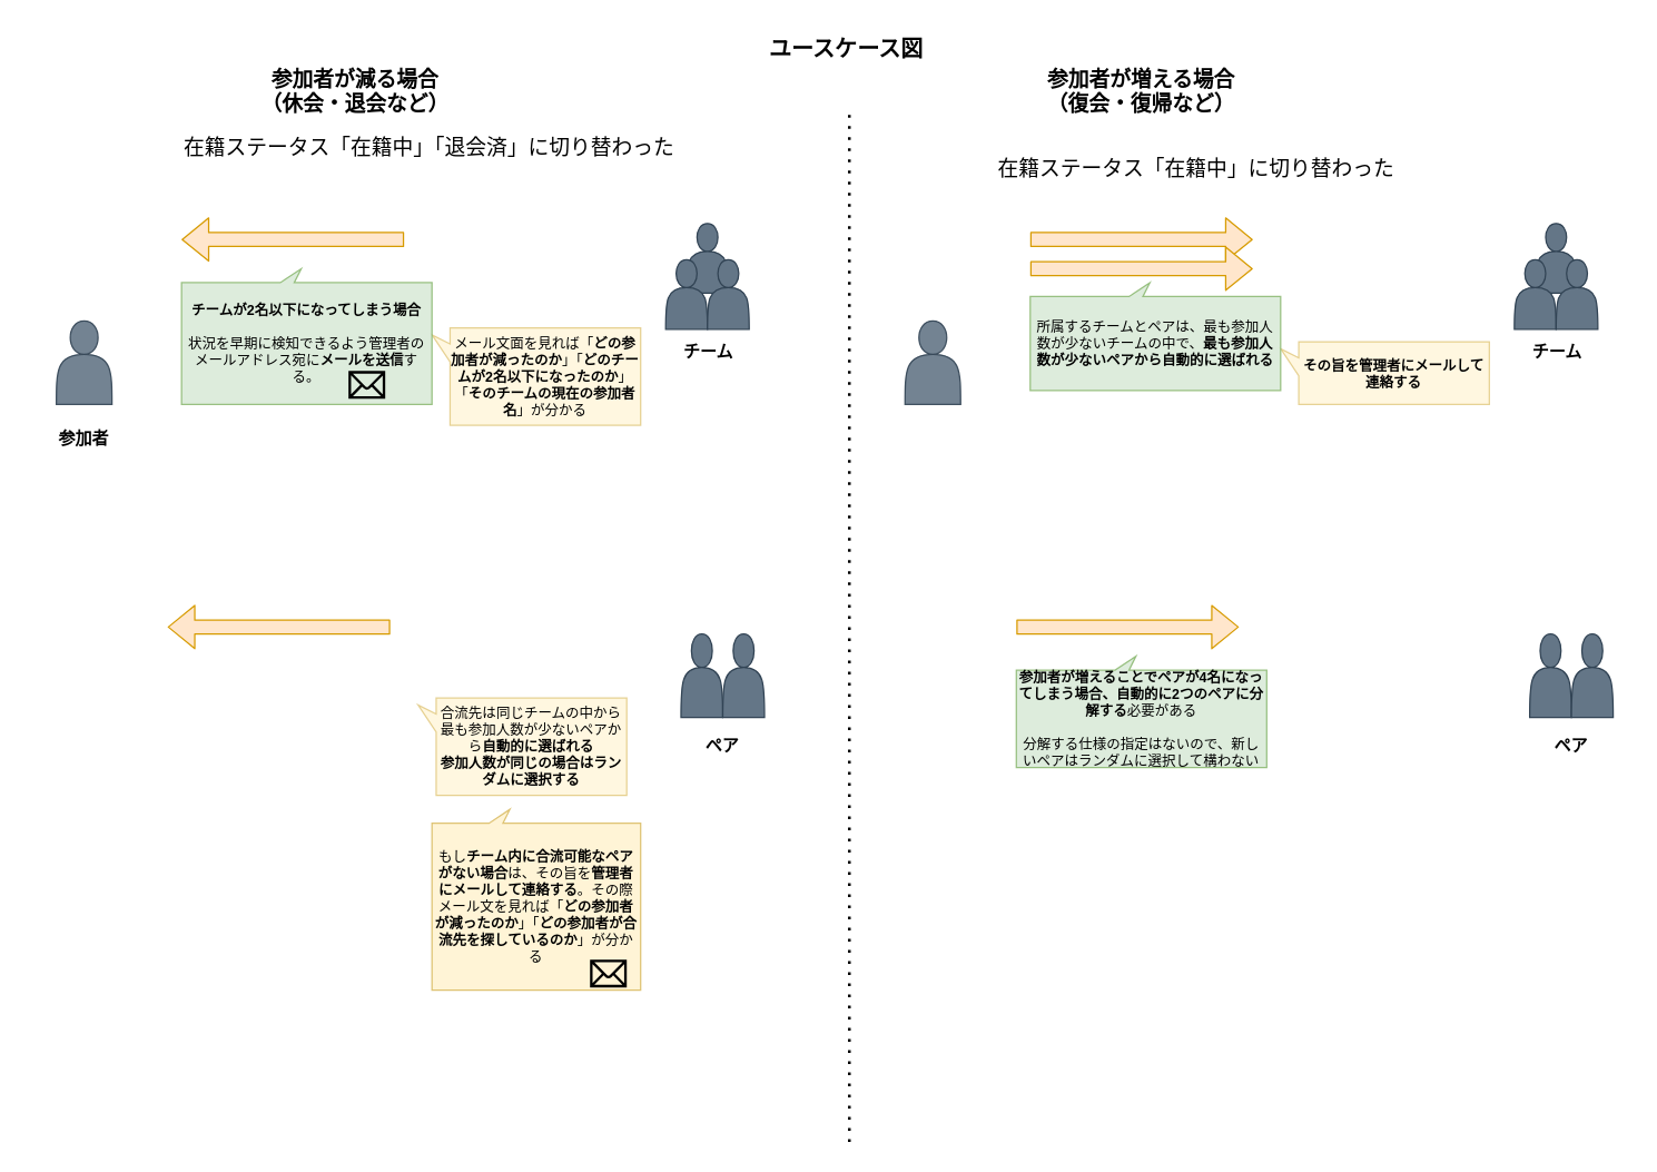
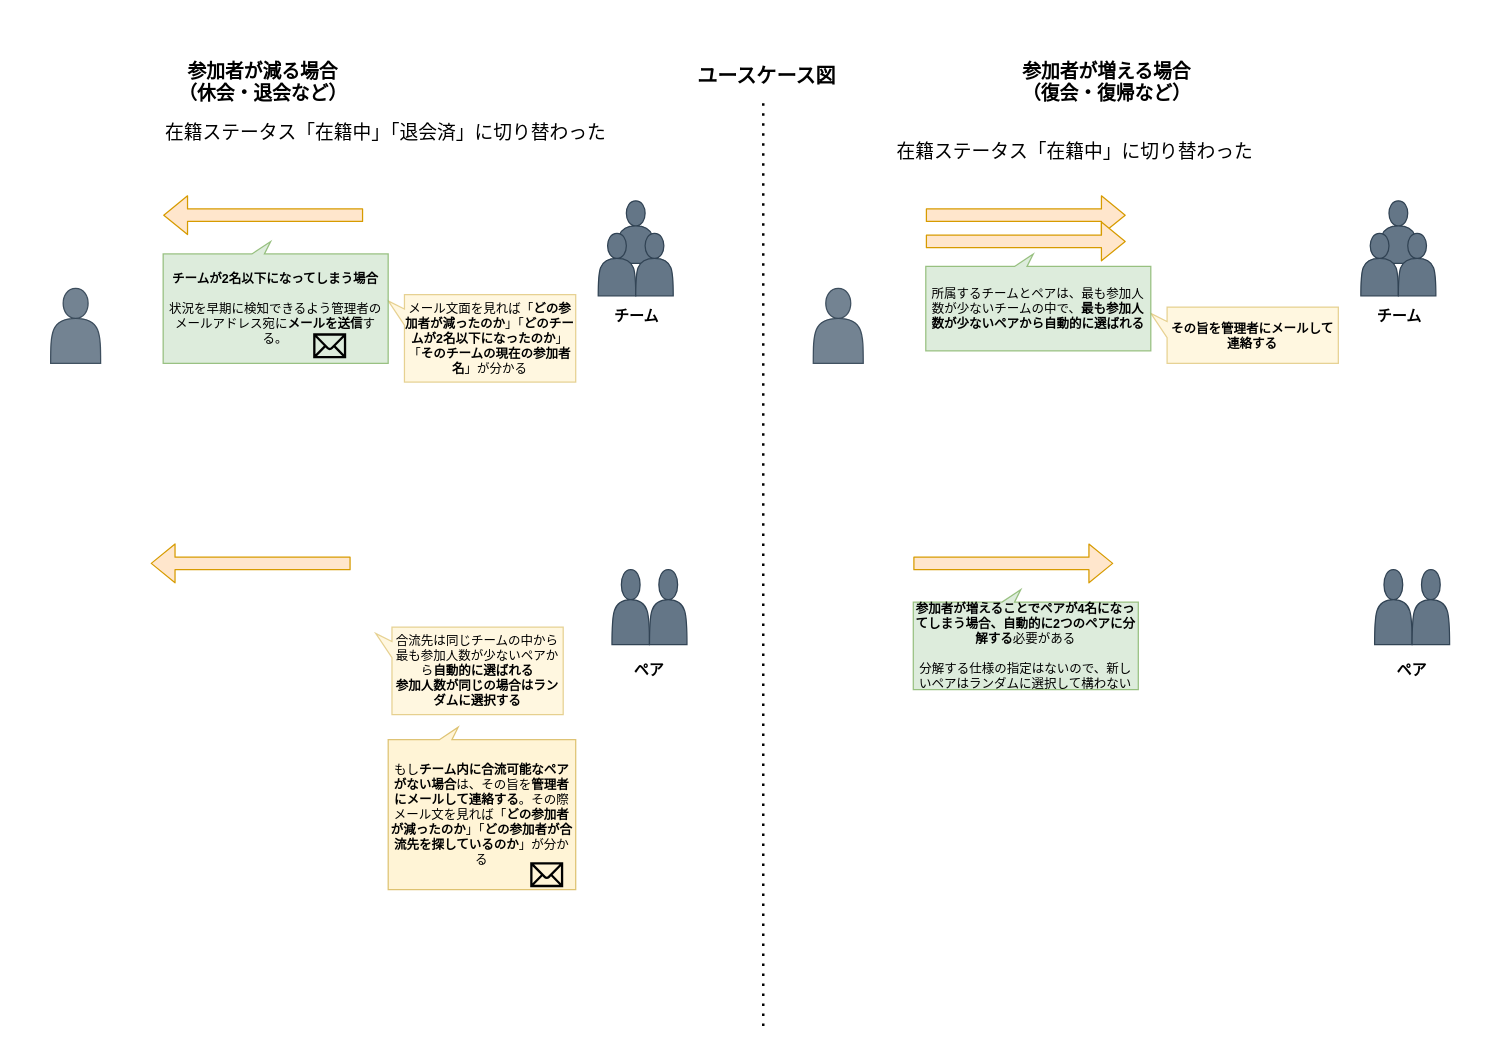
- <mxCell id="11" value="ユースケース図" style="text;html=1;strokeColor=none;fillColor=none;align=center;verticalAlign=middle;whiteSpace=wrap;rounded=0;labelBackgroundColor=default;fillStyle=auto;fontSize=16;fontColor=#000000;opacity=40;fontStyle=1" parent="1" vertex="1"><mxGeometry x="523" y="20" width="170" height="30" as="geometry" /></mxCell>
+ <mxCell id="11" value="ユースケース図" style="text;html=1;strokeColor=none;fillColor=none;align=center;verticalAlign=middle;whiteSpace=wrap;rounded=0;labelBackgroundColor=default;fillStyle=auto;fontSize=16;fontColor=#000000;opacity=40;fontStyle=1" parent="1" vertex="1"><mxGeometry x="528" y="45" width="170" height="30" as="geometry" /></mxCell>
- <mxCell id="13" value="参加者が減る場合&lt;br style=&quot;font-size: 15px;&quot;&gt;（休会・退会など）" style="text;html=1;strokeColor=none;fillColor=none;align=center;verticalAlign=middle;whiteSpace=wrap;rounded=0;fontStyle=1;fontSize=15;" vertex="1" parent="1"><mxGeometry x="180" y="50" width="150" height="30" as="geometry" /></mxCell>
+ <mxCell id="13" value="参加者が減る場合&lt;br style=&quot;font-size: 15px;&quot;&gt;（休会・退会など）" style="text;html=1;strokeColor=none;fillColor=none;align=center;verticalAlign=middle;whiteSpace=wrap;rounded=0;fontStyle=1;fontSize=15;" vertex="1" parent="1"><mxGeometry x="135" y="50" width="150" height="30" as="geometry" /></mxCell>
- <mxCell id="31" value="参加者が増える場合&lt;br style=&quot;font-size: 15px;&quot;&gt;（復会・復帰など）" style="text;html=1;strokeColor=none;fillColor=none;align=center;verticalAlign=middle;whiteSpace=wrap;rounded=0;fontStyle=1;fontSize=15;" vertex="1" parent="1"><mxGeometry x="745" y="50" width="150" height="30" as="geometry" /></mxCell>
+ <mxCell id="31" value="参加者が増える場合&lt;br style=&quot;font-size: 15px;&quot;&gt;（復会・復帰など）" style="text;html=1;strokeColor=none;fillColor=none;align=center;verticalAlign=middle;whiteSpace=wrap;rounded=0;fontStyle=1;fontSize=15;" vertex="1" parent="1"><mxGeometry x="810" y="50" width="150" height="30" as="geometry" /></mxCell>
- <mxCell id="16" value="参加者" style="text;html=1;strokeColor=none;fillColor=none;align=center;verticalAlign=middle;whiteSpace=wrap;rounded=0;fontStyle=1" vertex="1" parent="1"><mxGeometry x="20" y="300" width="80" height="30" as="geometry" /></mxCell>
